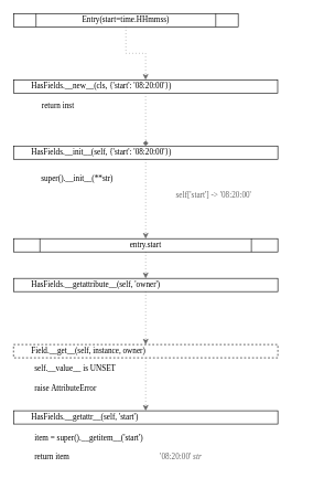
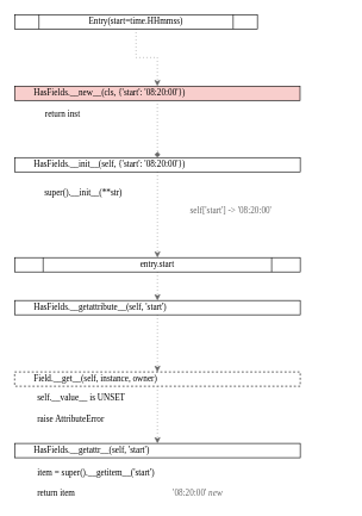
- <mxCell id="5" value="HasFields.__new__(cls, {'start': '08:20:00'})" style="whiteSpace=wrap;html=1;fontFamily=Fira Code;fontSource=https%3A%2F%2Ffonts.googleapis.com%2Fcss%3Ffamily%3DFira%2BCode;spacingLeft=25;spacingRight=25;labelPosition=center;verticalLabelPosition=middle;align=left;verticalAlign=middle;autosize=1;" parent="4" vertex="1"><mxGeometry width="399.75" height="20" as="geometry" /></mxCell>
+ <mxCell id="5" value="HasFields.__new__(cls, {'start': '08:20:00'})" style="whiteSpace=wrap;html=1;fontFamily=Fira Code;fontSource=https%3A%2F%2Ffonts.googleapis.com%2Fcss%3Ffamily%3DFira%2BCode;spacingLeft=25;spacingRight=25;labelPosition=center;verticalLabelPosition=middle;align=left;verticalAlign=middle;autosize=1;fillColor=#f8cecc;" parent="4" vertex="1"><mxGeometry width="399.75" height="20" as="geometry" /></mxCell>
- <mxCell id="17" value="HasFields.__getattribute__(self, 'owner')" style="whiteSpace=wrap;html=1;fontFamily=Fira Code;fontSource=https%3A%2F%2Ffonts.googleapis.com%2Fcss%3Ffamily%3DFira%2BCode;spacingLeft=25;spacingRight=25;labelPosition=center;verticalLabelPosition=middle;align=left;verticalAlign=middle;autosize=1;" parent="1" vertex="1"><mxGeometry x="20" y="420" width="400" height="20" as="geometry" /></mxCell>
+ <mxCell id="17" value="HasFields.__getattribute__(self, 'start')" style="whiteSpace=wrap;html=1;fontFamily=Fira Code;fontSource=https%3A%2F%2Ffonts.googleapis.com%2Fcss%3Ffamily%3DFira%2BCode;spacingLeft=25;spacingRight=25;labelPosition=center;verticalLabelPosition=middle;align=left;verticalAlign=middle;autosize=1;" parent="1" vertex="1"><mxGeometry x="20" y="420" width="400" height="20" as="geometry" /></mxCell>
- <mxCell id="24" value="'08:20:00' &lt;i&gt;str&lt;/i&gt;" style="text;html=1;strokeColor=none;fillColor=none;align=left;verticalAlign=middle;rounded=0;fontFamily=Fira Code;fontSource=https%3A%2F%2Ffonts.googleapis.com%2Fcss%3Ffamily%3DFira%2BCode;autosize=1;labelPosition=center;verticalLabelPosition=middle;fontColor=#666666;" parent="1" vertex="1"><mxGeometry x="240" y="680" width="120" height="20" as="geometry" /></mxCell>
+ <mxCell id="24" value="'08:20:00' &lt;i&gt;new&lt;/i&gt;" style="text;html=1;strokeColor=none;fillColor=none;align=left;verticalAlign=middle;rounded=0;fontFamily=Fira Code;fontSource=https%3A%2F%2Ffonts.googleapis.com%2Fcss%3Ffamily%3DFira%2BCode;autosize=1;labelPosition=center;verticalLabelPosition=middle;fontColor=#666666;" parent="1" vertex="1"><mxGeometry x="240" y="680" width="120" height="20" as="geometry" /></mxCell>
